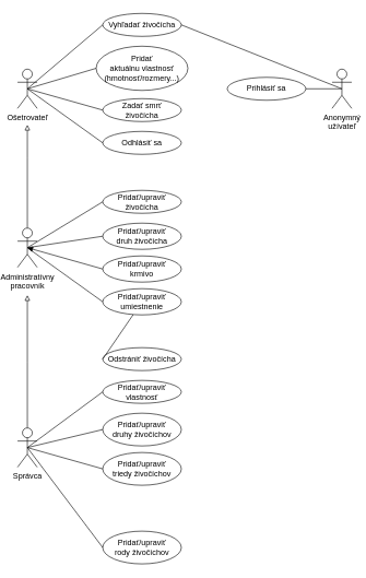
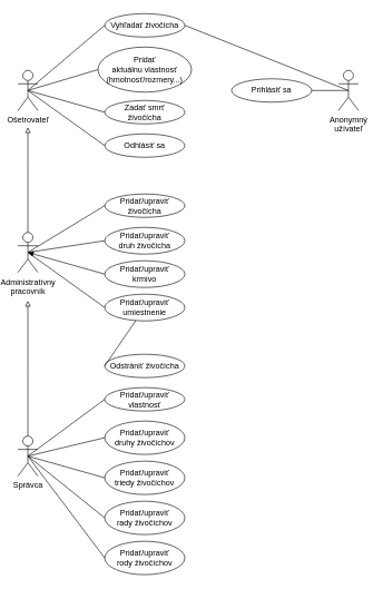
+ <mxCell id="32" value="" style="endArrow=none;html=1;entryX=0.5;entryY=0.5;entryDx=0;entryDy=0;entryPerimeter=0;exitX=0;exitY=0.5;exitDx=0;exitDy=0;" parent="1" source="29" target="3" edge="1"><mxGeometry width="50" height="50" relative="1" as="geometry"><mxPoint x="120" y="717.5" as="sourcePoint" /><mxPoint x="170" y="667.5" as="targetPoint" /></mxGeometry></mxCell>
+ <mxCell id="29" value="Pridať/upraviť&lt;div&gt;rady živočíchov&lt;/div&gt;" style="ellipse;whiteSpace=wrap;html=1;" parent="1" vertex="1"><mxGeometry x="150" y="750" width="120" height="50" as="geometry" /></mxCell>
